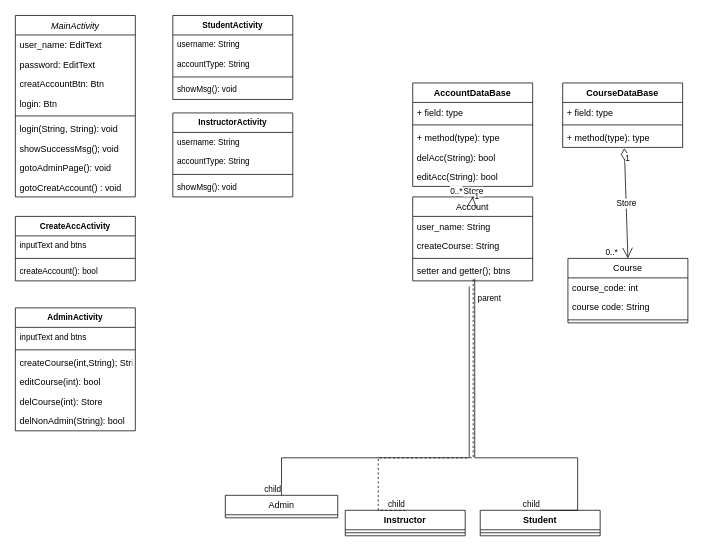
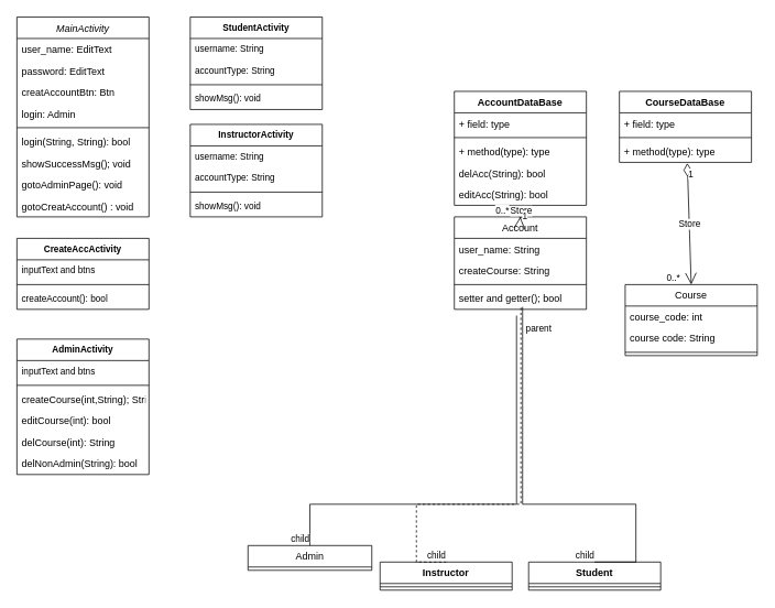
- <mxCell id="11" value="login: Btn" style="text;strokeColor=none;fillColor=none;align=left;verticalAlign=top;spacingLeft=4;spacingRight=4;overflow=hidden;rotatable=0;points=[[0,0.5],[1,0.5]];portConstraint=eastwest;" parent="7" vertex="1"><mxGeometry y="104" width="160" height="26" as="geometry" /></mxCell>
+ <mxCell id="11" value="login: Admin" style="text;strokeColor=none;fillColor=none;align=left;verticalAlign=top;spacingLeft=4;spacingRight=4;overflow=hidden;rotatable=0;points=[[0,0.5],[1,0.5]];portConstraint=eastwest;" parent="7" vertex="1"><mxGeometry y="104" width="160" height="26" as="geometry" /></mxCell>
- <mxCell id="13" value="login(String, String): void" style="text;align=left;verticalAlign=top;spacingLeft=4;spacingRight=4;overflow=hidden;rotatable=0;points=[[0,0.5],[1,0.5]];portConstraint=eastwest;" parent="7" vertex="1"><mxGeometry y="138" width="160" height="26" as="geometry" /></mxCell>
+ <mxCell id="13" value="login(String, String): bool" style="text;align=left;verticalAlign=top;spacingLeft=4;spacingRight=4;overflow=hidden;rotatable=0;points=[[0,0.5],[1,0.5]];portConstraint=eastwest;" parent="7" vertex="1"><mxGeometry y="138" width="160" height="26" as="geometry" /></mxCell>
- <mxCell id="21" value="setter and getter(); btns " style="text;strokeColor=none;fillColor=none;align=left;verticalAlign=top;spacingLeft=4;spacingRight=4;overflow=hidden;rotatable=0;points=[[0,0.5],[1,0.5]];portConstraint=eastwest;" parent="17" vertex="1"><mxGeometry y="86" width="160" height="26" as="geometry" /></mxCell>
+ <mxCell id="21" value="setter and getter(); bool " style="text;strokeColor=none;fillColor=none;align=left;verticalAlign=top;spacingLeft=4;spacingRight=4;overflow=hidden;rotatable=0;points=[[0,0.5],[1,0.5]];portConstraint=eastwest;" parent="17" vertex="1"><mxGeometry y="86" width="160" height="26" as="geometry" /></mxCell>
- <mxCell id="68" value="delCourse(int): Store" style="text;align=left;verticalAlign=top;spacingLeft=4;spacingRight=4;overflow=hidden;rotatable=0;points=[[0,0.5],[1,0.5]];portConstraint=eastwest;" parent="63" vertex="1"><mxGeometry y="112" width="160" height="26" as="geometry" /></mxCell>
+ <mxCell id="68" value="delCourse(int): String" style="text;align=left;verticalAlign=top;spacingLeft=4;spacingRight=4;overflow=hidden;rotatable=0;points=[[0,0.5],[1,0.5]];portConstraint=eastwest;" parent="63" vertex="1"><mxGeometry y="112" width="160" height="26" as="geometry" /></mxCell>
